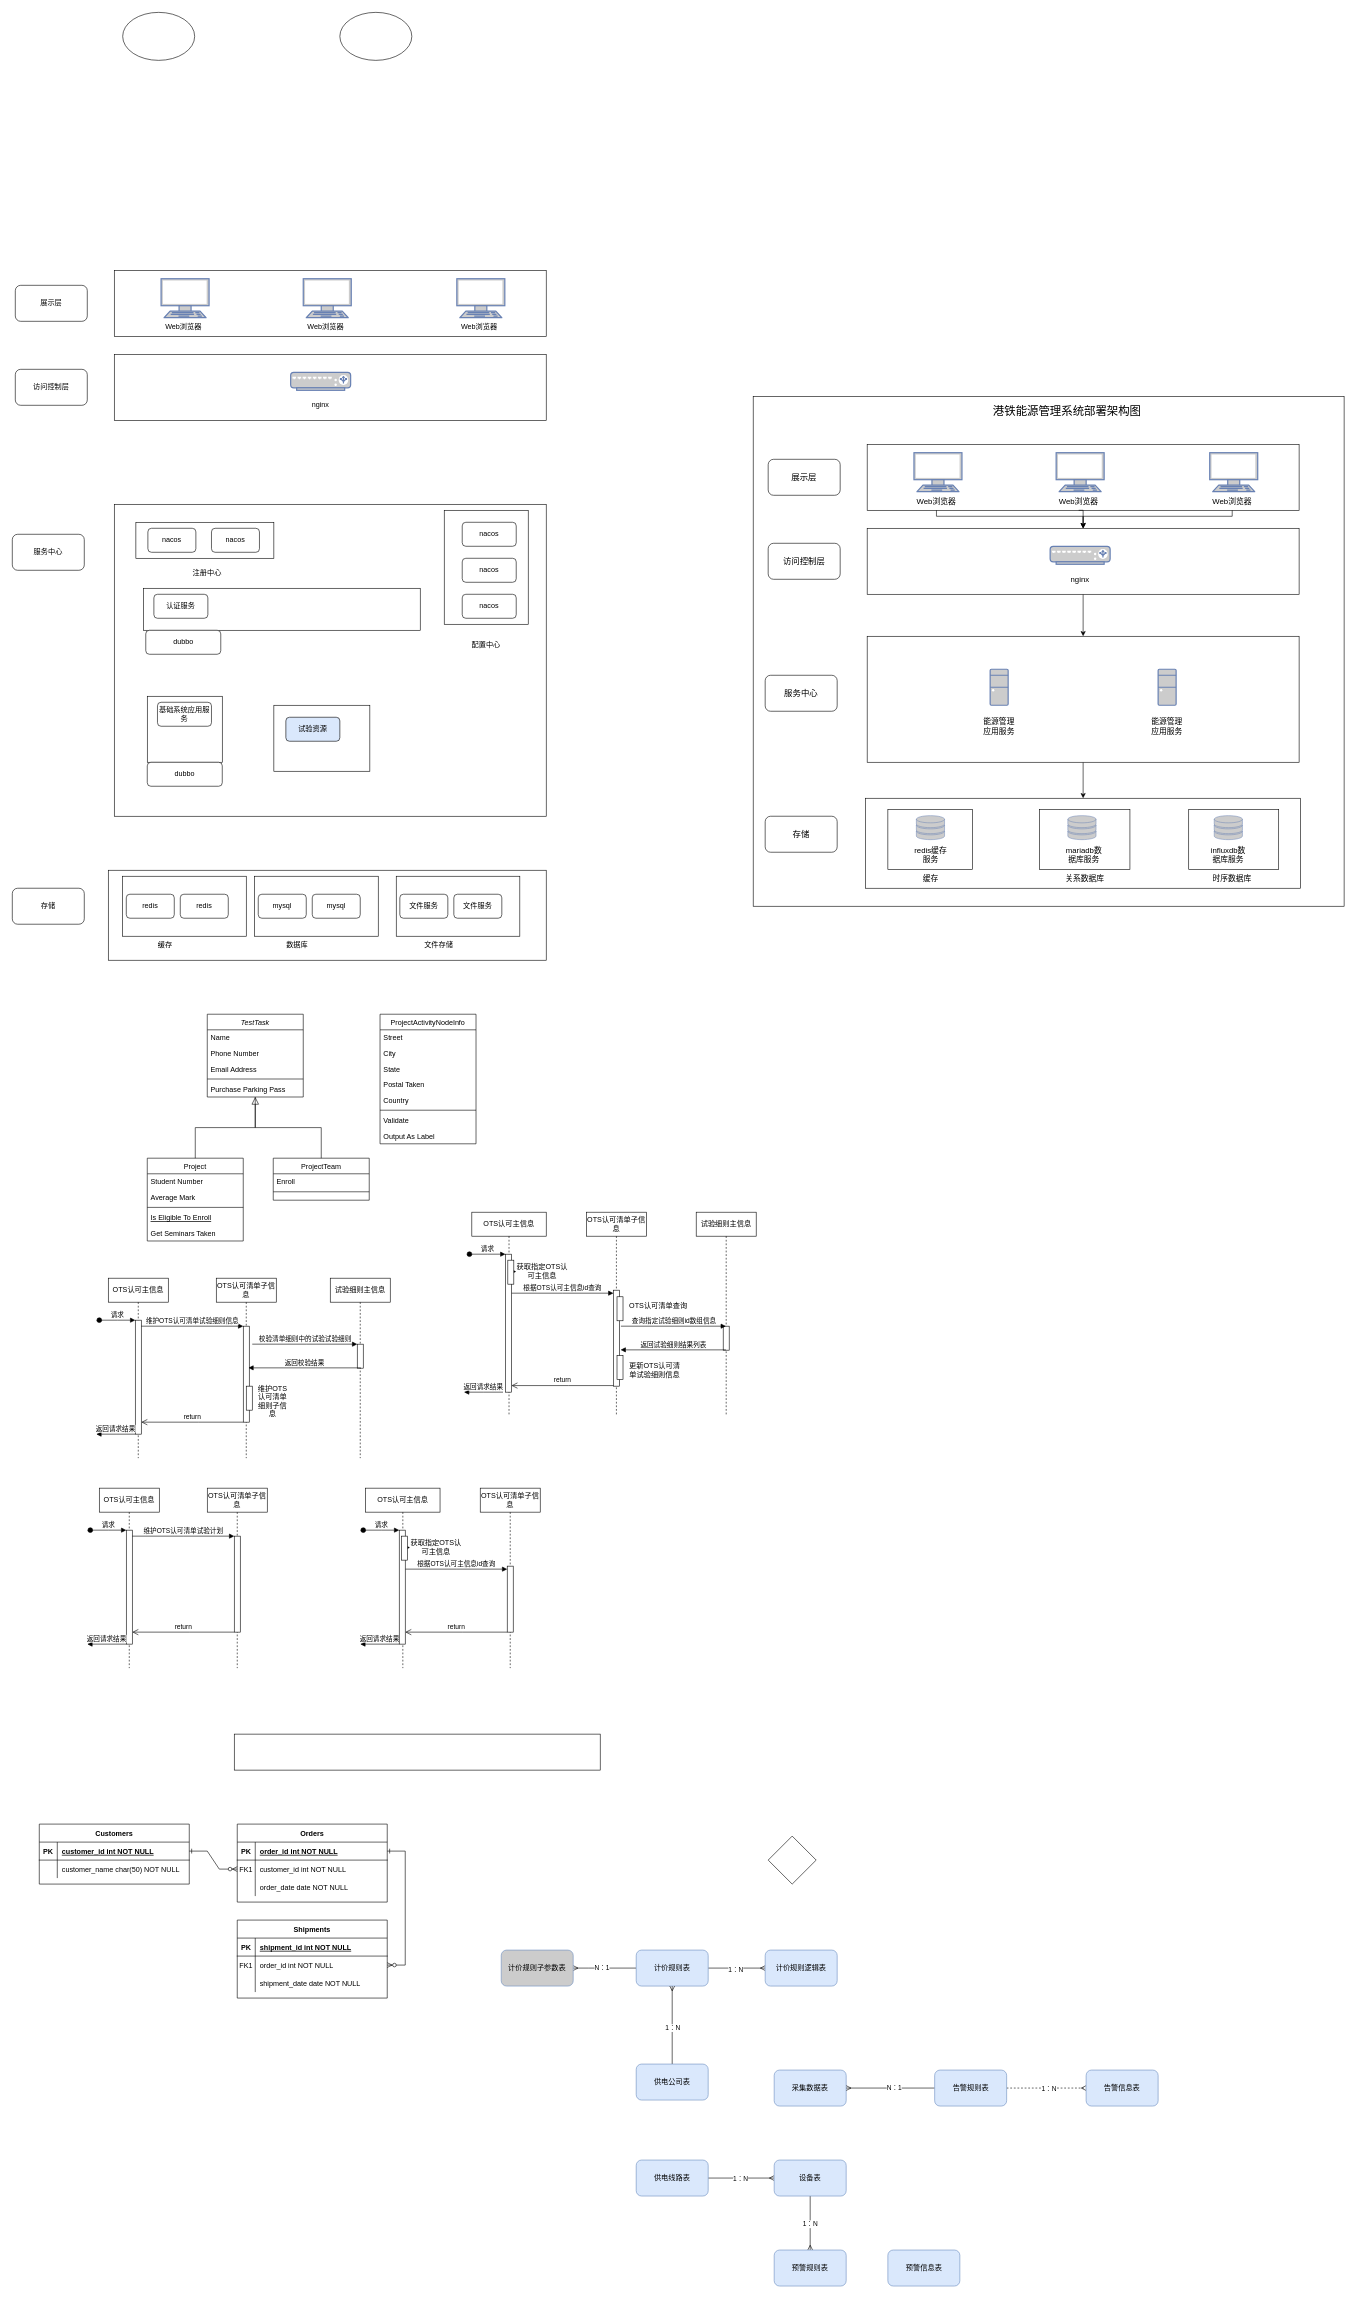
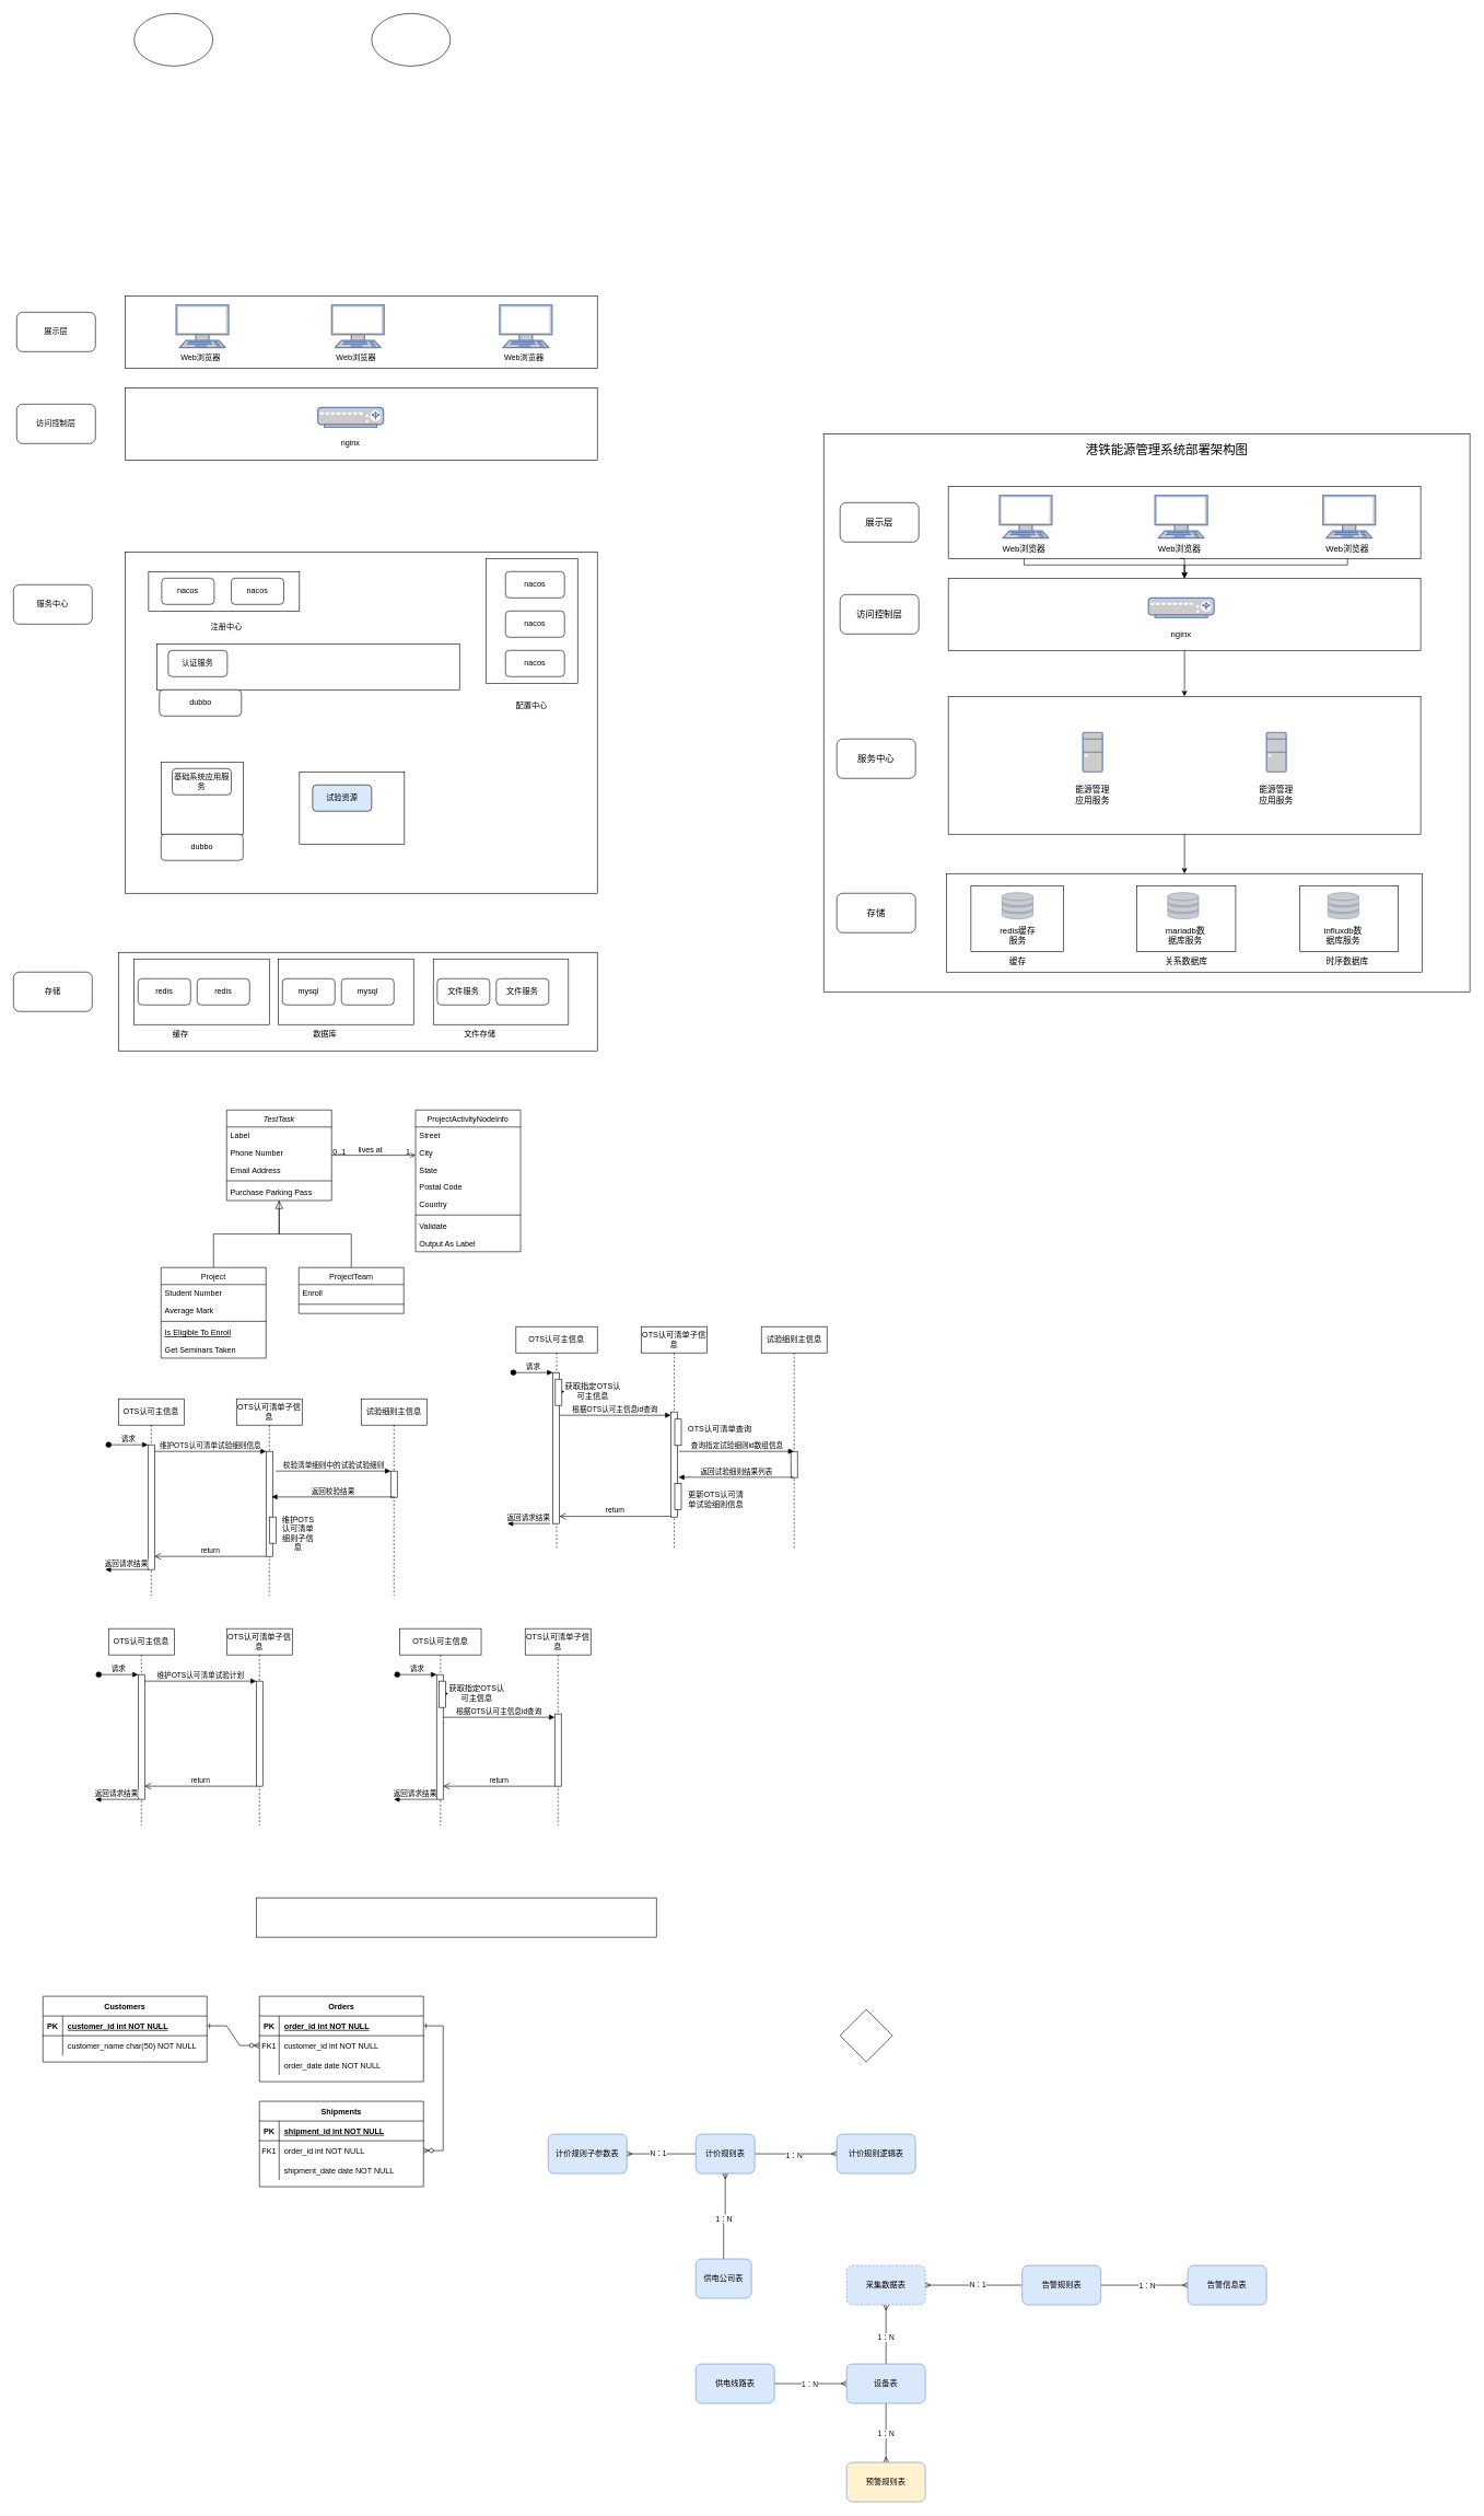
- <mxCell id="26" value="Name" style="text;align=left;verticalAlign=top;spacingLeft=4;spacingRight=4;overflow=hidden;rotatable=0;points=[[0,0.5],[1,0.5]];portConstraint=eastwest;" parent="25" vertex="1"><mxGeometry y="26" width="160" height="26" as="geometry" /></mxCell>
+ <mxCell id="26" value="Label" style="text;align=left;verticalAlign=top;spacingLeft=4;spacingRight=4;overflow=hidden;rotatable=0;points=[[0,0.5],[1,0.5]];portConstraint=eastwest;" parent="25" vertex="1"><mxGeometry y="26" width="160" height="26" as="geometry" /></mxCell>
+ <mxCell id="51" value="" style="endArrow=open;shadow=0;strokeWidth=1;rounded=0;endFill=1;edgeStyle=elbowEdgeStyle;elbow=vertical;" parent="1" source="25" target="42" edge="1"><mxGeometry x="0.5" y="41" relative="1" as="geometry"><mxPoint x="505" y="1762" as="sourcePoint" /><mxPoint x="665" y="1762" as="targetPoint" /><mxPoint x="-40" y="32" as="offset" /></mxGeometry></mxCell>
+ <mxCell id="52" value="0..1" style="resizable=0;align=left;verticalAlign=bottom;labelBackgroundColor=none;fontSize=12;" parent="51" connectable="0" vertex="1"><mxGeometry x="-1" relative="1" as="geometry"><mxPoint y="4" as="offset" /></mxGeometry></mxCell>
+ <mxCell id="53" value="1" style="resizable=0;align=right;verticalAlign=bottom;labelBackgroundColor=none;fontSize=12;" parent="51" connectable="0" vertex="1"><mxGeometry x="1" relative="1" as="geometry"><mxPoint x="-7" y="4" as="offset" /></mxGeometry></mxCell>
+ <mxCell id="54" value="lives at" style="text;html=1;resizable=0;points=[];;align=center;verticalAlign=middle;labelBackgroundColor=none;rounded=0;shadow=0;strokeWidth=1;fontSize=12;" parent="51" vertex="1" connectable="0"><mxGeometry x="0.5" y="49" relative="1" as="geometry"><mxPoint x="-38" y="40" as="offset" /></mxGeometry></mxCell>
- <mxCell id="46" value="Postal Taken" style="text;align=left;verticalAlign=top;spacingLeft=4;spacingRight=4;overflow=hidden;rotatable=0;points=[[0,0.5],[1,0.5]];portConstraint=eastwest;rounded=0;shadow=0;html=0;" parent="42" vertex="1"><mxGeometry y="104" width="160" height="26" as="geometry" /></mxCell>
+ <mxCell id="46" value="Postal Code" style="text;align=left;verticalAlign=top;spacingLeft=4;spacingRight=4;overflow=hidden;rotatable=0;points=[[0,0.5],[1,0.5]];portConstraint=eastwest;rounded=0;shadow=0;html=0;" parent="42" vertex="1"><mxGeometry y="104" width="160" height="26" as="geometry" /></mxCell>
- <mxCell id="207" value="计价规则子参数表" style="rounded=1;whiteSpace=wrap;html=1;fillColor=#cccccc;strokeColor=#6c8ebf;" parent="1" vertex="1"><mxGeometry x="835" y="3250" width="120" height="60" as="geometry" /></mxCell>
+ <mxCell id="207" value="计价规则子参数表" style="rounded=1;whiteSpace=wrap;html=1;fillColor=#dae8fc;strokeColor=#6c8ebf;" parent="1" vertex="1"><mxGeometry x="835" y="3250" width="120" height="60" as="geometry" /></mxCell>
- <mxCell id="205" value="计价规则表" style="rounded=1;whiteSpace=wrap;html=1;fillColor=#dae8fc;strokeColor=#6c8ebf;" parent="1" vertex="1"><mxGeometry x="1060" y="3250" width="120" height="60" as="geometry" /></mxCell>
+ <mxCell id="205" value="计价规则表" style="rounded=1;whiteSpace=wrap;html=1;fillColor=#dae8fc;strokeColor=#6c8ebf;" parent="1" vertex="1"><mxGeometry x="1060" y="3250" width="90" height="60" as="geometry" /></mxCell>
- <mxCell id="211" value="供电公司表" style="rounded=1;whiteSpace=wrap;html=1;fillColor=#dae8fc;strokeColor=#6c8ebf;" parent="1" vertex="1"><mxGeometry x="1060" y="3440" width="120" height="60" as="geometry" /></mxCell>
+ <mxCell id="211" value="供电公司表" style="rounded=1;whiteSpace=wrap;html=1;fillColor=#dae8fc;strokeColor=#6c8ebf;" parent="1" vertex="1"><mxGeometry x="1060" y="3440" width="85" height="60" as="geometry" /></mxCell>
- <mxCell id="220" value="采集数据表" style="rounded=1;whiteSpace=wrap;html=1;fillColor=#dae8fc;strokeColor=#6c8ebf;" parent="1" vertex="1"><mxGeometry x="1290" y="3450" width="120" height="60" as="geometry" /></mxCell>
+ <mxCell id="220" value="采集数据表" style="rounded=1;whiteSpace=wrap;html=1;fillColor=#dae8fc;strokeColor=#6c8ebf;dashed=1;" parent="1" vertex="1"><mxGeometry x="1290" y="3450" width="120" height="60" as="geometry" /></mxCell>
- <mxCell id="223" style="edgeStyle=orthogonalEdgeStyle;rounded=0;orthogonalLoop=1;jettySize=auto;html=1;exitX=1;exitY=0.5;exitDx=0;exitDy=0;entryX=0;entryY=0.5;entryDx=0;entryDy=0;endArrow=ERmany;endFill=0;dashed=1;" parent="1" source="227" target="228" edge="1"><mxGeometry relative="1" as="geometry" /></mxCell>
+ <mxCell id="223" style="edgeStyle=orthogonalEdgeStyle;rounded=0;orthogonalLoop=1;jettySize=auto;html=1;exitX=1;exitY=0.5;exitDx=0;exitDy=0;entryX=0;entryY=0.5;entryDx=0;entryDy=0;endArrow=ERmany;endFill=0;" parent="1" source="227" target="228" edge="1"><mxGeometry relative="1" as="geometry" /></mxCell>
+ <mxCell id="215" style="edgeStyle=orthogonalEdgeStyle;rounded=0;orthogonalLoop=1;jettySize=auto;html=1;exitX=0.5;exitY=0;exitDx=0;exitDy=0;entryX=0.5;entryY=1;entryDx=0;entryDy=0;endArrow=ERmany;endFill=0;" parent="1" source="219" target="220" edge="1"><mxGeometry relative="1" as="geometry" /></mxCell>
+ <mxCell id="216" value="1：N" style="edgeLabel;html=1;align=center;verticalAlign=middle;resizable=0;points=[];" parent="215" vertex="1" connectable="0"><mxGeometry x="-0.089" y="1" relative="1" as="geometry"><mxPoint as="offset" /></mxGeometry></mxCell>
- <mxCell id="221" value="预警规则表" style="rounded=1;whiteSpace=wrap;html=1;fillColor=#dae8fc;strokeColor=#6c8ebf;" parent="1" vertex="1"><mxGeometry x="1290" y="3750" width="120" height="60" as="geometry" /></mxCell>
+ <mxCell id="221" value="预警规则表" style="rounded=1;whiteSpace=wrap;html=1;fillColor=#fff2cc;strokeColor=#6c8ebf;" parent="1" vertex="1"><mxGeometry x="1290" y="3750" width="120" height="60" as="geometry" /></mxCell>
- <mxCell id="222" value="预警信息表" style="rounded=1;whiteSpace=wrap;html=1;fillColor=#dae8fc;strokeColor=#6c8ebf;" parent="1" vertex="1"><mxGeometry x="1479.5" y="3750" width="120" height="60" as="geometry" /></mxCell>
